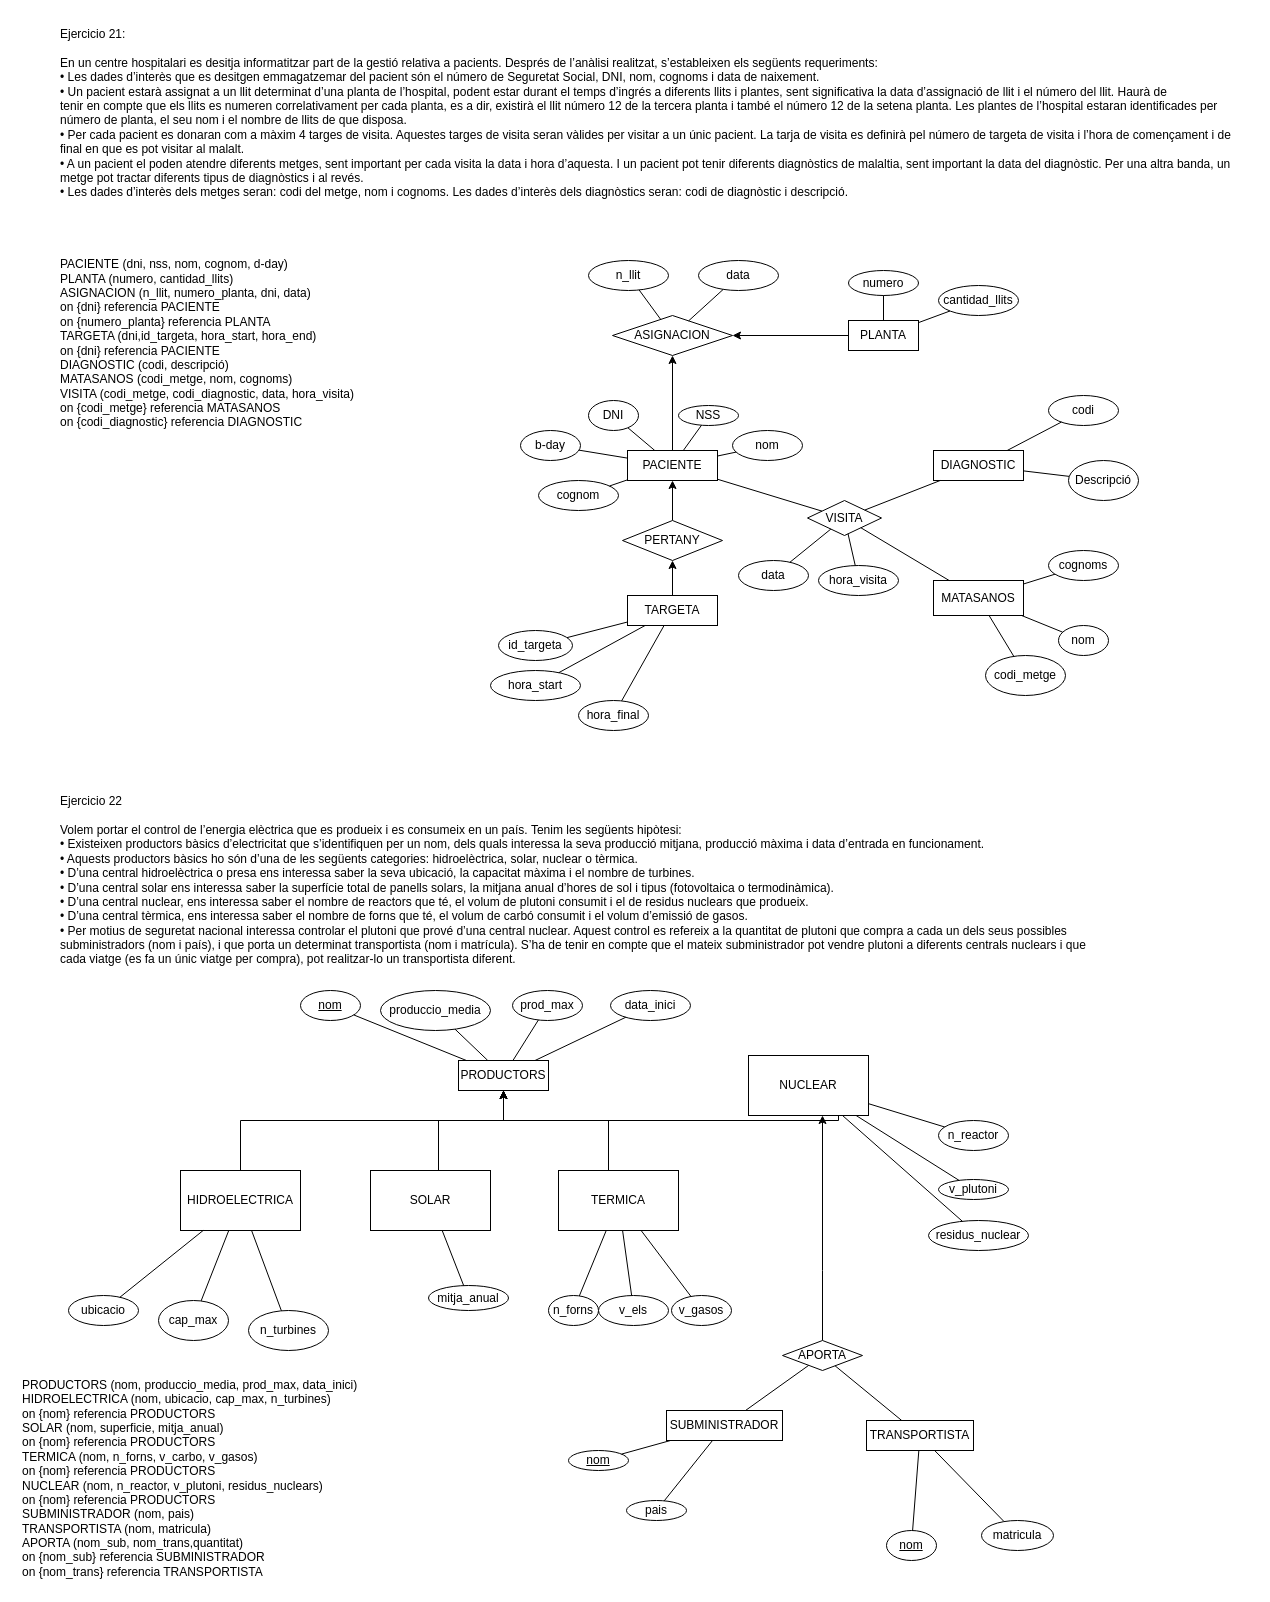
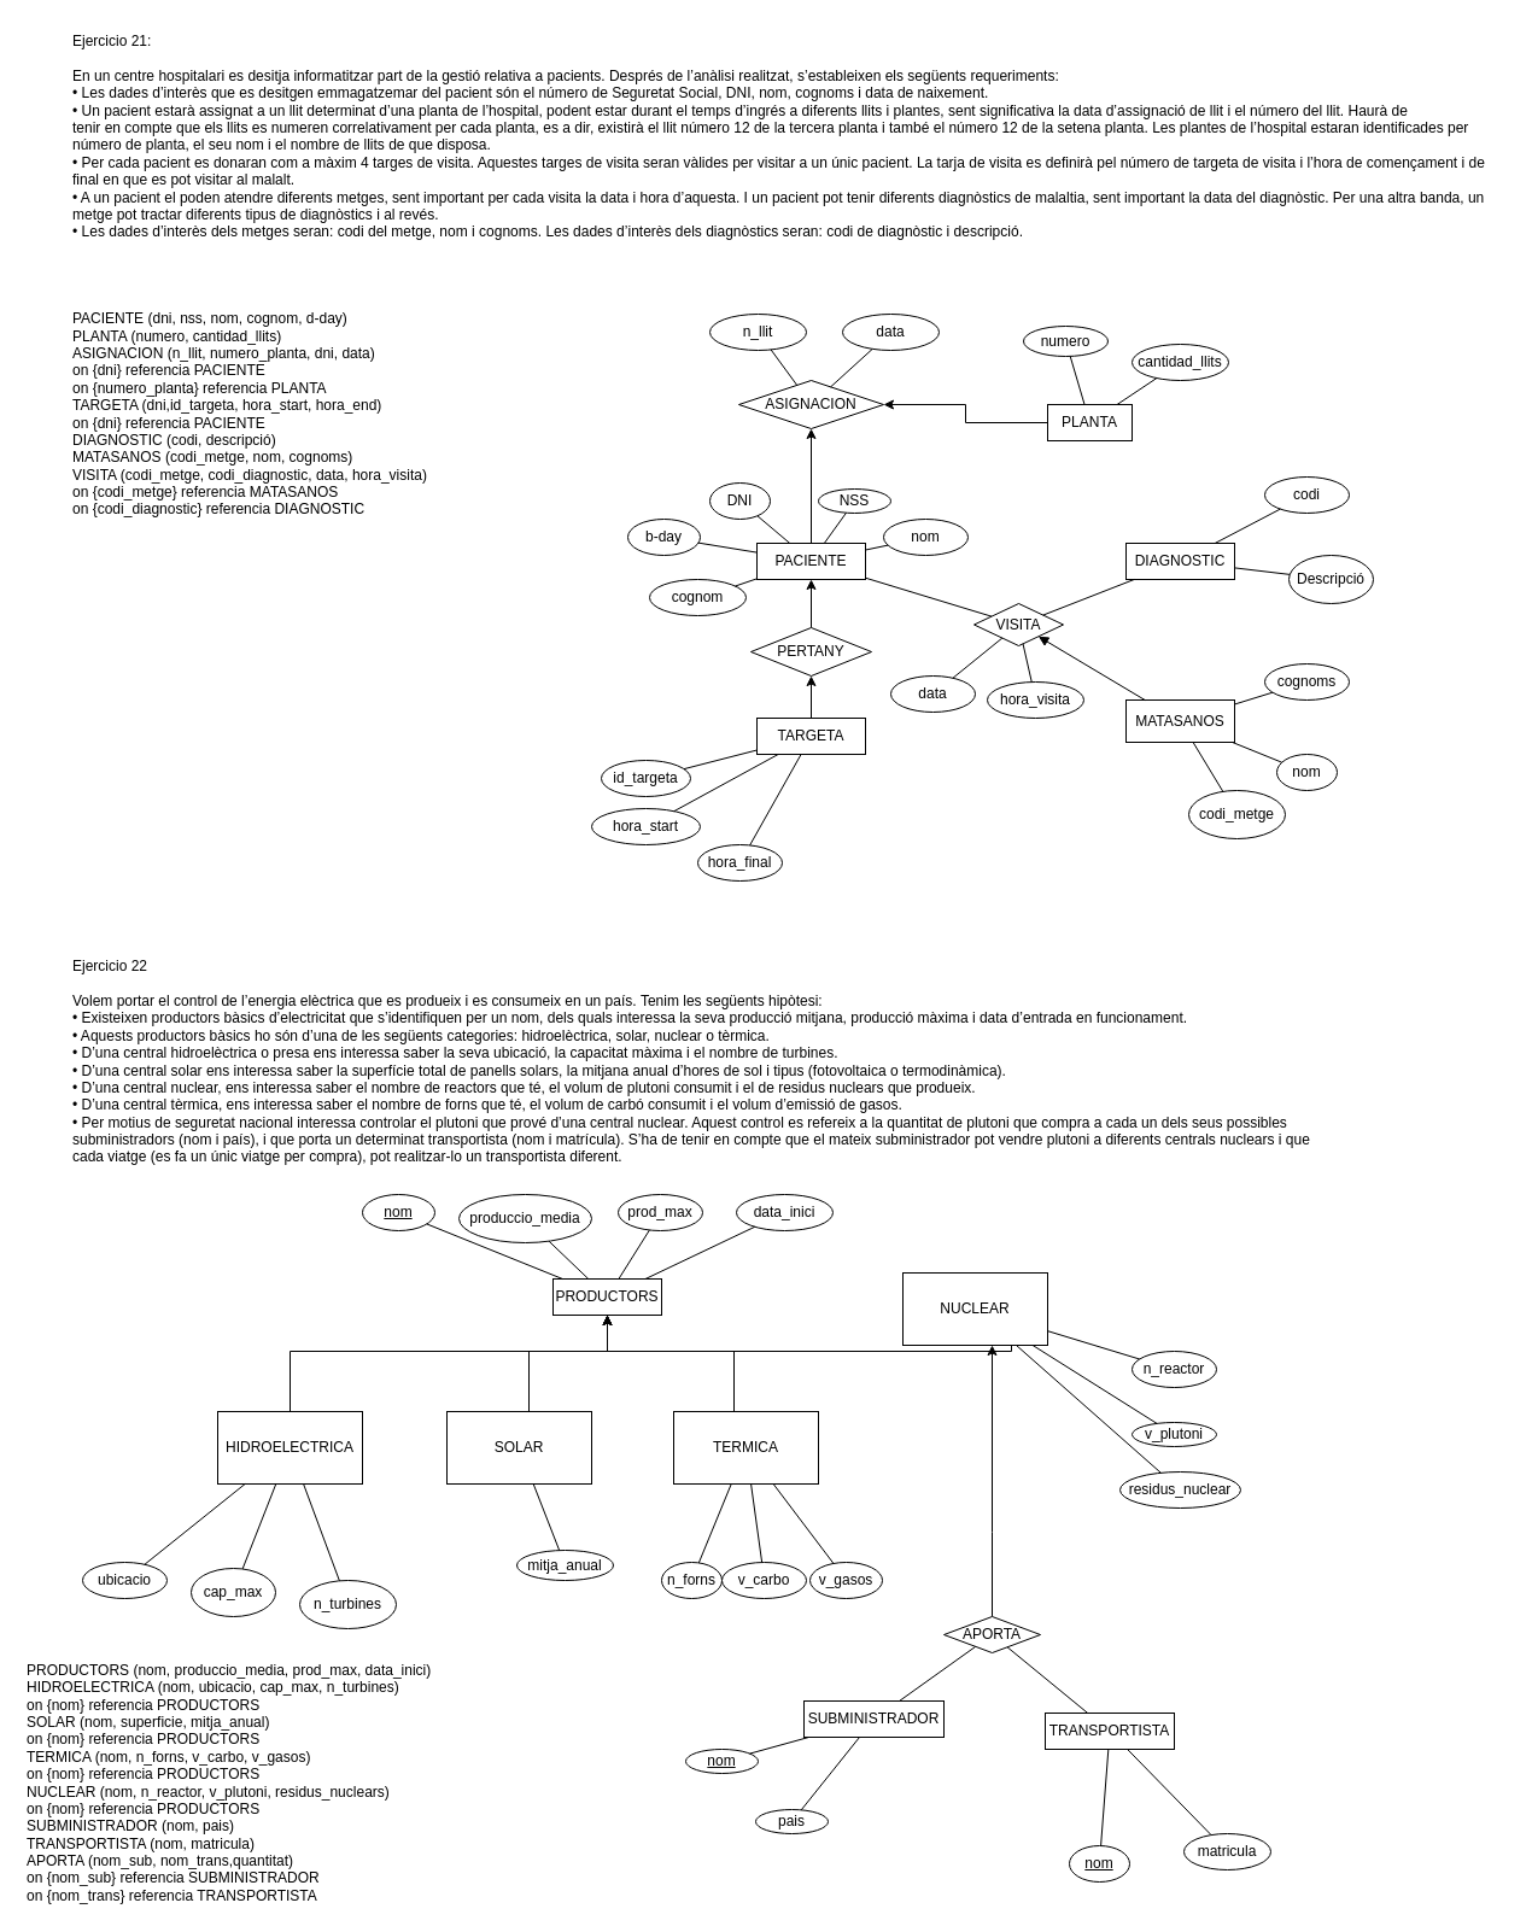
- <mxCell id="11" value="PLANTA" style="rounded=0;whiteSpace=wrap;html=1;" parent="1" vertex="1"><mxGeometry x="848" y="320" width="70" height="30" as="geometry" /></mxCell>
+ <mxCell id="11" value="PLANTA" style="rounded=0;whiteSpace=wrap;html=1;" parent="1" vertex="1"><mxGeometry x="868" y="335" width="70" height="30" as="geometry" /></mxCell>
- <mxCell id="53" value="" style="endArrow=none;html=1;rounded=0;" parent="1" source="24" target="25" edge="1"><mxGeometry width="50" height="50" relative="1" as="geometry"><mxPoint x="808" y="370" as="sourcePoint" /><mxPoint x="858" y="320" as="targetPoint" /></mxGeometry></mxCell>
+ <mxCell id="53" value="" style="endArrow=block;html=1;rounded=0;" parent="1" source="24" target="25" edge="1"><mxGeometry width="50" height="50" relative="1" as="geometry"><mxPoint x="808" y="370" as="sourcePoint" /><mxPoint x="858" y="320" as="targetPoint" /></mxGeometry></mxCell>
- <mxCell id="77" value="v_els" style="ellipse;whiteSpace=wrap;html=1;" parent="1" vertex="1"><mxGeometry x="598" y="1295" width="70" height="30" as="geometry" /></mxCell>
+ <mxCell id="77" value="v_carbo" style="ellipse;whiteSpace=wrap;html=1;" parent="1" vertex="1"><mxGeometry x="598" y="1295" width="70" height="30" as="geometry" /></mxCell>
